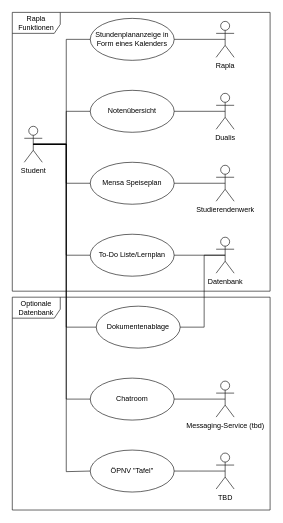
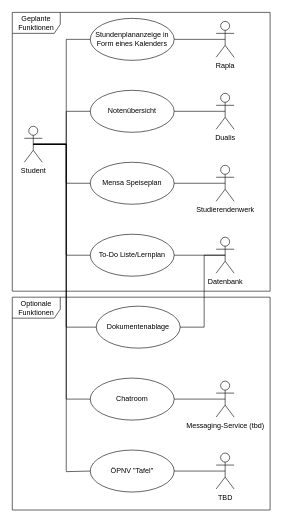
- <mxCell id="31" value="Rapla&lt;br&gt;Funktionen" style="shape=umlFrame;whiteSpace=wrap;html=1;pointerEvents=0;width=80;height=35;" vertex="1" parent="1"><mxGeometry x="20" y="20" width="430" height="465" as="geometry" /></mxCell>
+ <mxCell id="31" value="Geplante&lt;br&gt;Funktionen" style="shape=umlFrame;whiteSpace=wrap;html=1;pointerEvents=0;width=80;height=35;" vertex="1" parent="1"><mxGeometry x="20" y="20" width="430" height="465" as="geometry" /></mxCell>
- <mxCell id="30" value="&lt;font style=&quot;font-size: 12px;&quot;&gt;Optionale&lt;br&gt;Datenbank&lt;/font&gt;" style="shape=umlFrame;whiteSpace=wrap;html=1;pointerEvents=0;width=80;height=35;" vertex="1" parent="1"><mxGeometry x="20" y="495" width="430" height="355" as="geometry" /></mxCell>
+ <mxCell id="30" value="&lt;font style=&quot;font-size: 12px;&quot;&gt;Optionale&lt;br&gt;Funktionen&lt;/font&gt;" style="shape=umlFrame;whiteSpace=wrap;html=1;pointerEvents=0;width=80;height=35;" vertex="1" parent="1"><mxGeometry x="20" y="495" width="430" height="355" as="geometry" /></mxCell>
